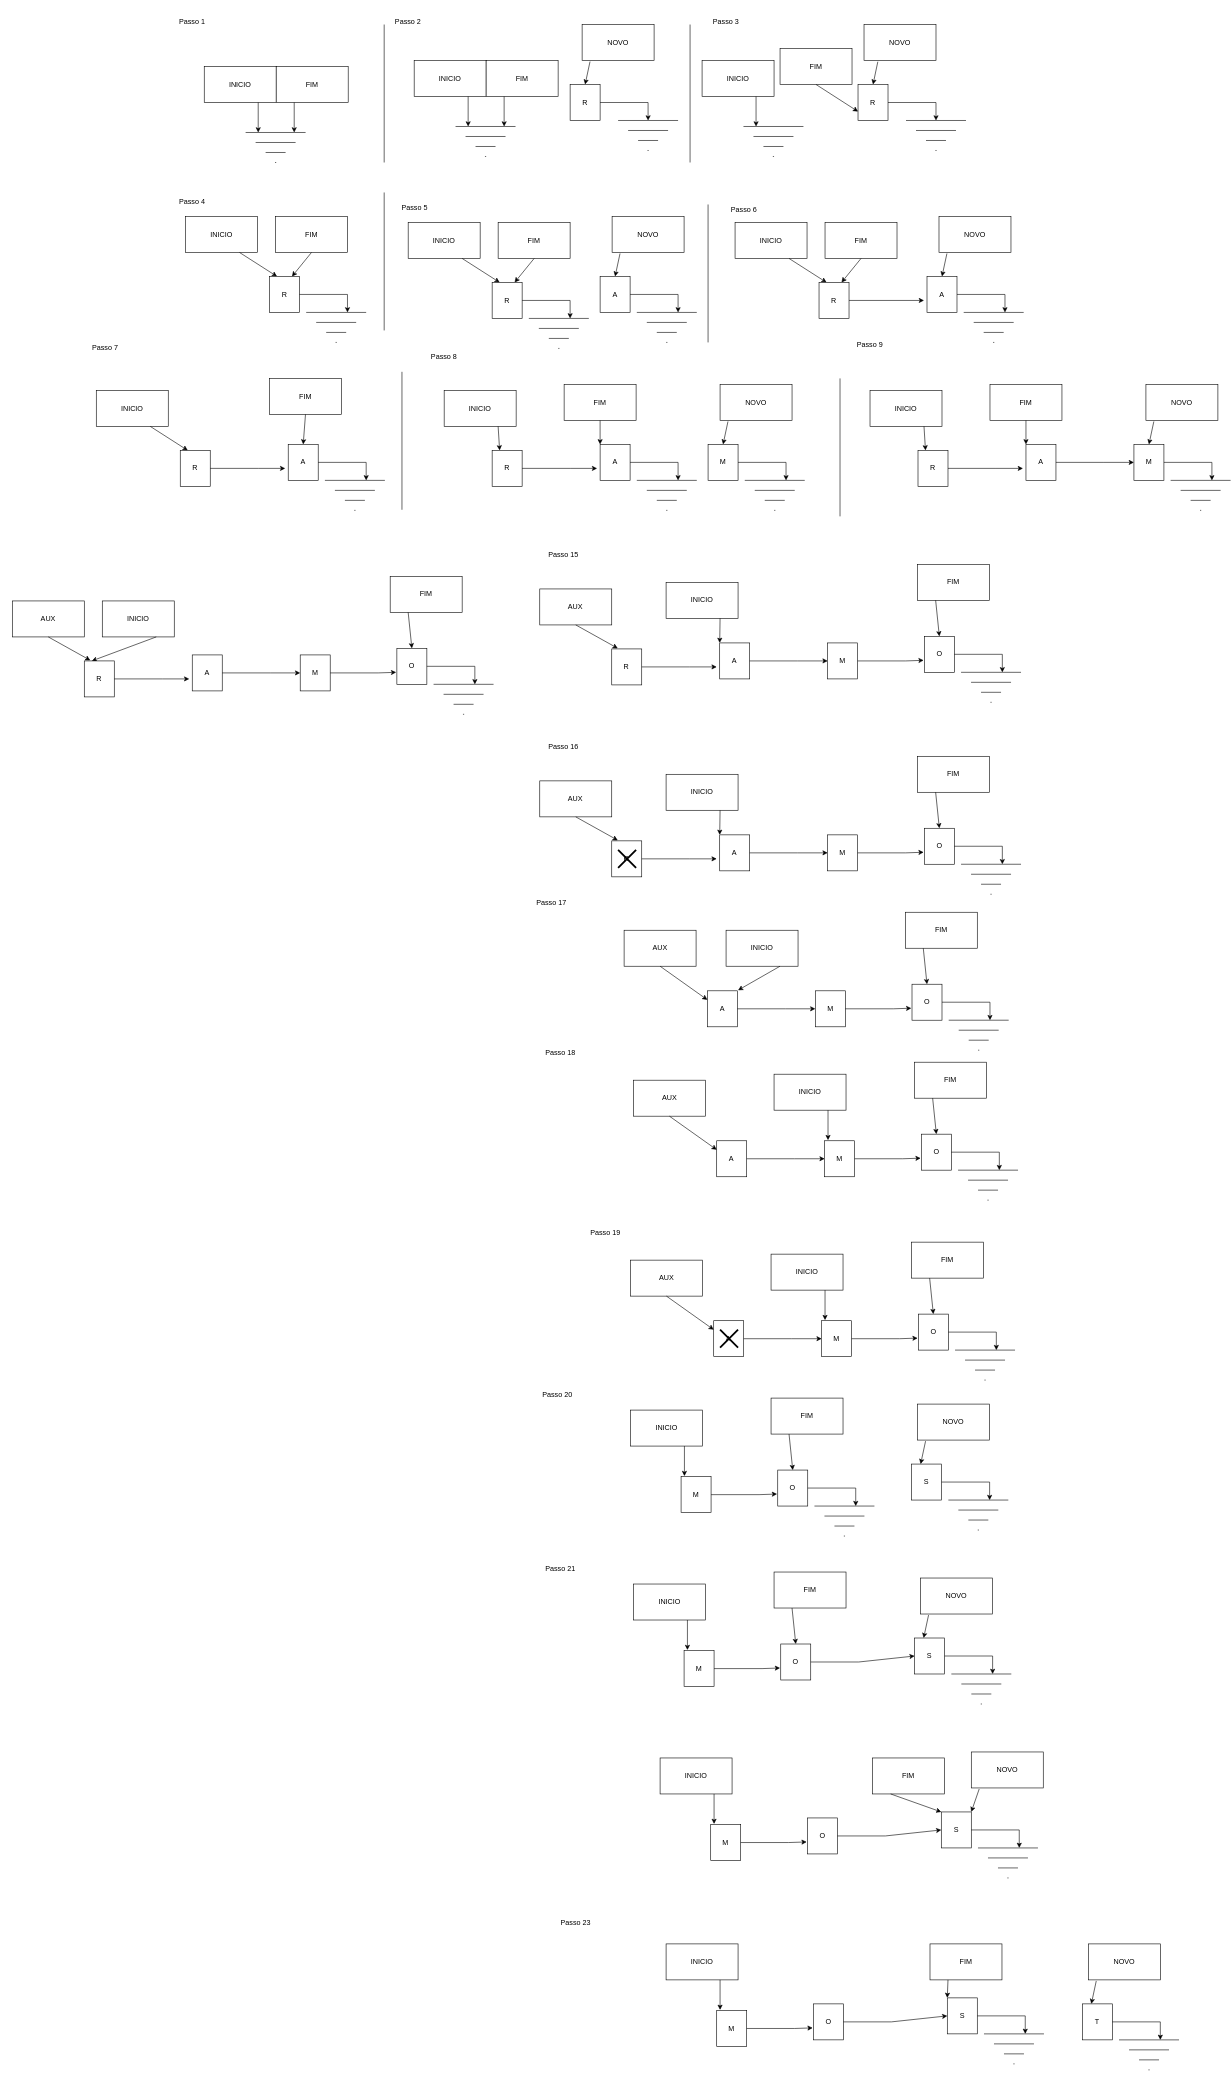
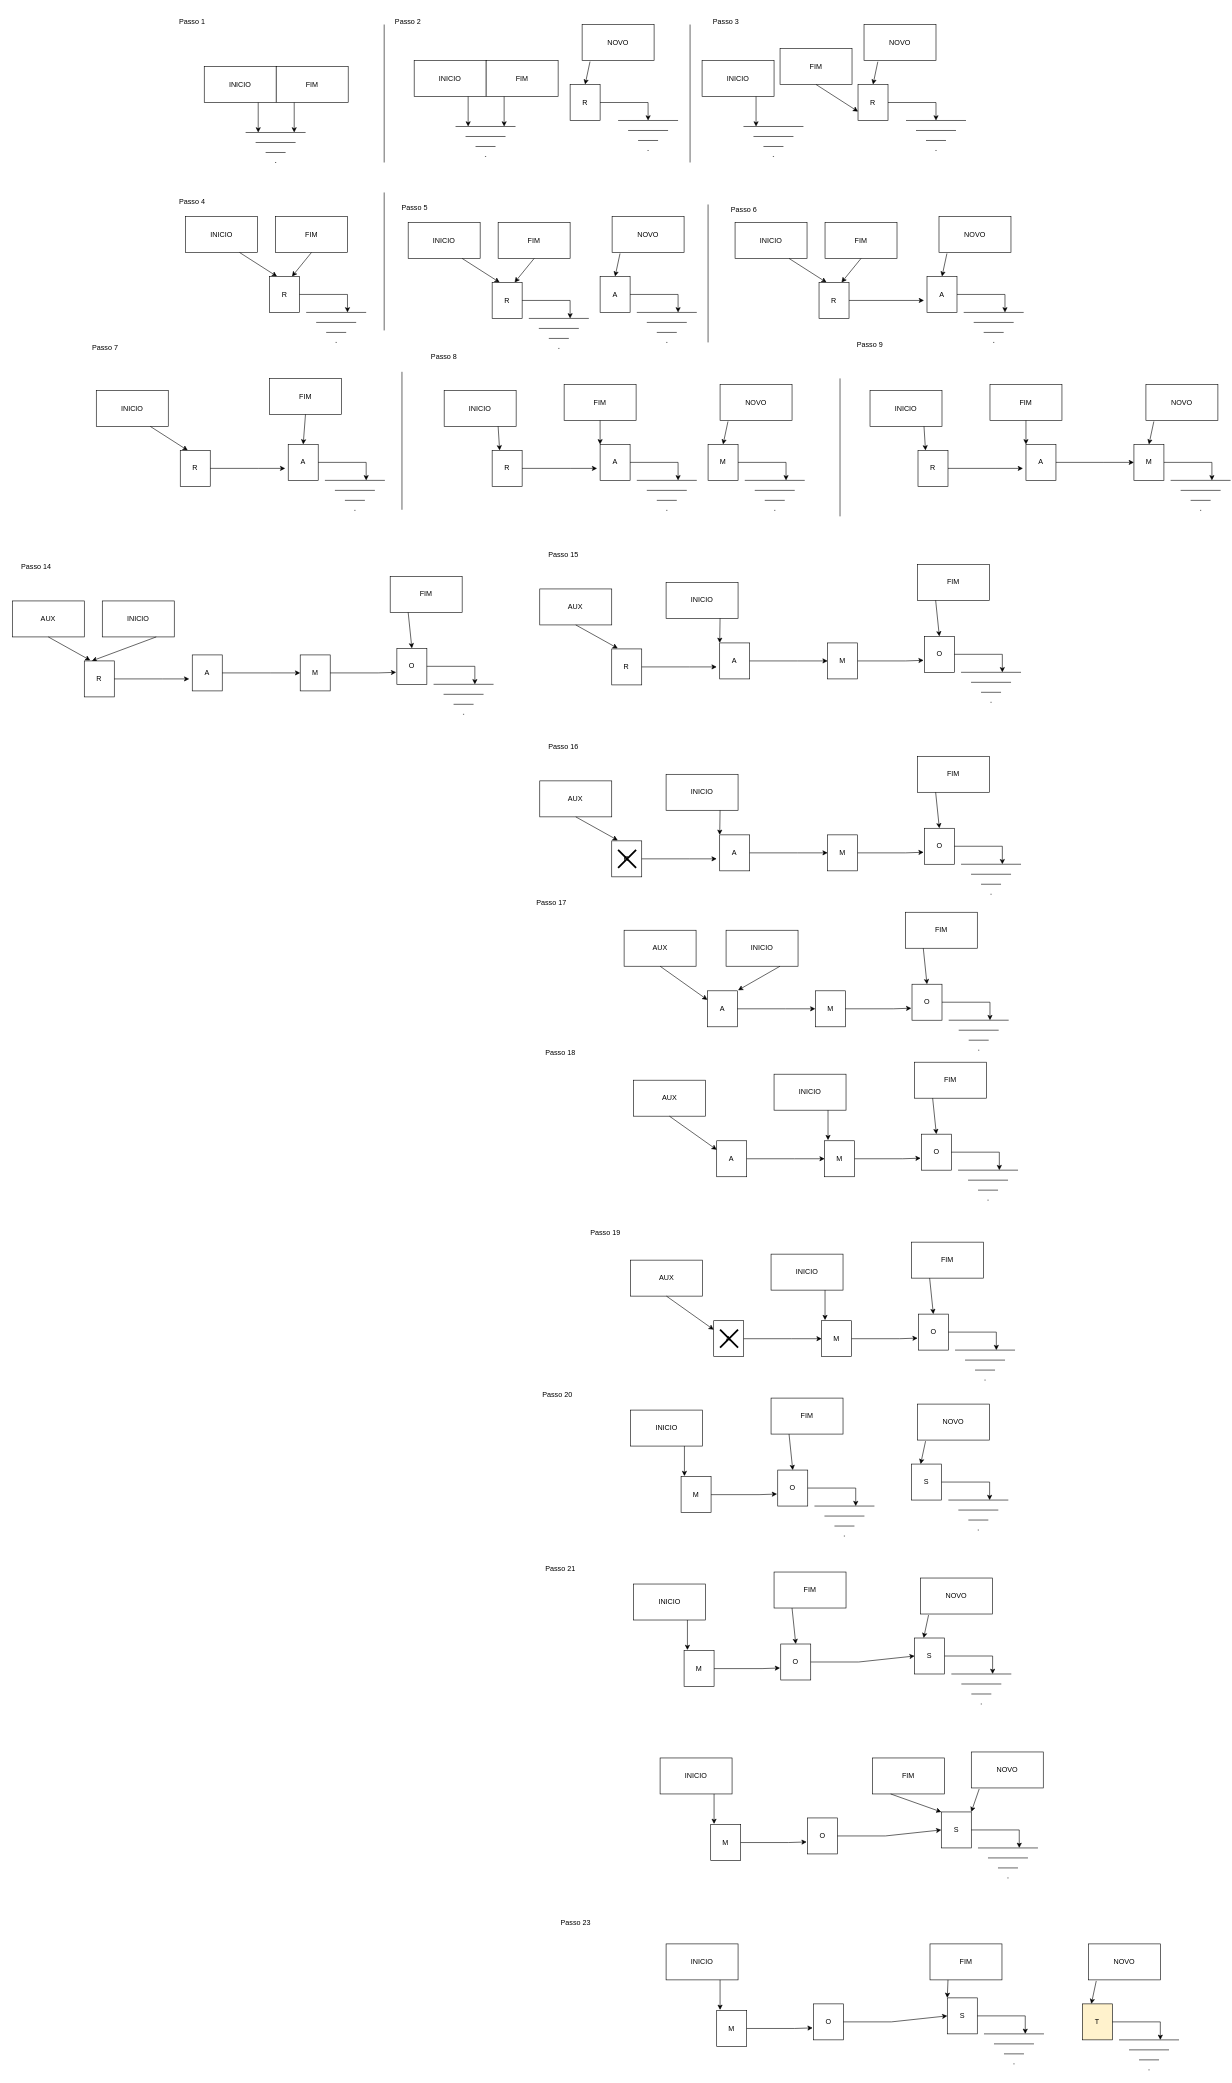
+ <mxCell id="116" value="Passo 14" style="text;html=1;align=center;verticalAlign=middle;whiteSpace=wrap;rounded=0;" vertex="1" parent="1"><mxGeometry x="30" y="930" width="60" height="30" as="geometry" /></mxCell>
- <mxCell id="253" value="T" style="rounded=0;whiteSpace=wrap;html=1;" vertex="1" parent="1"><mxGeometry x="1804" y="3340" width="50" height="60" as="geometry" /></mxCell>
+ <mxCell id="253" value="T" style="rounded=0;whiteSpace=wrap;html=1;fillColor=#fff2cc;" vertex="1" parent="1"><mxGeometry x="1804" y="3340" width="50" height="60" as="geometry" /></mxCell>
